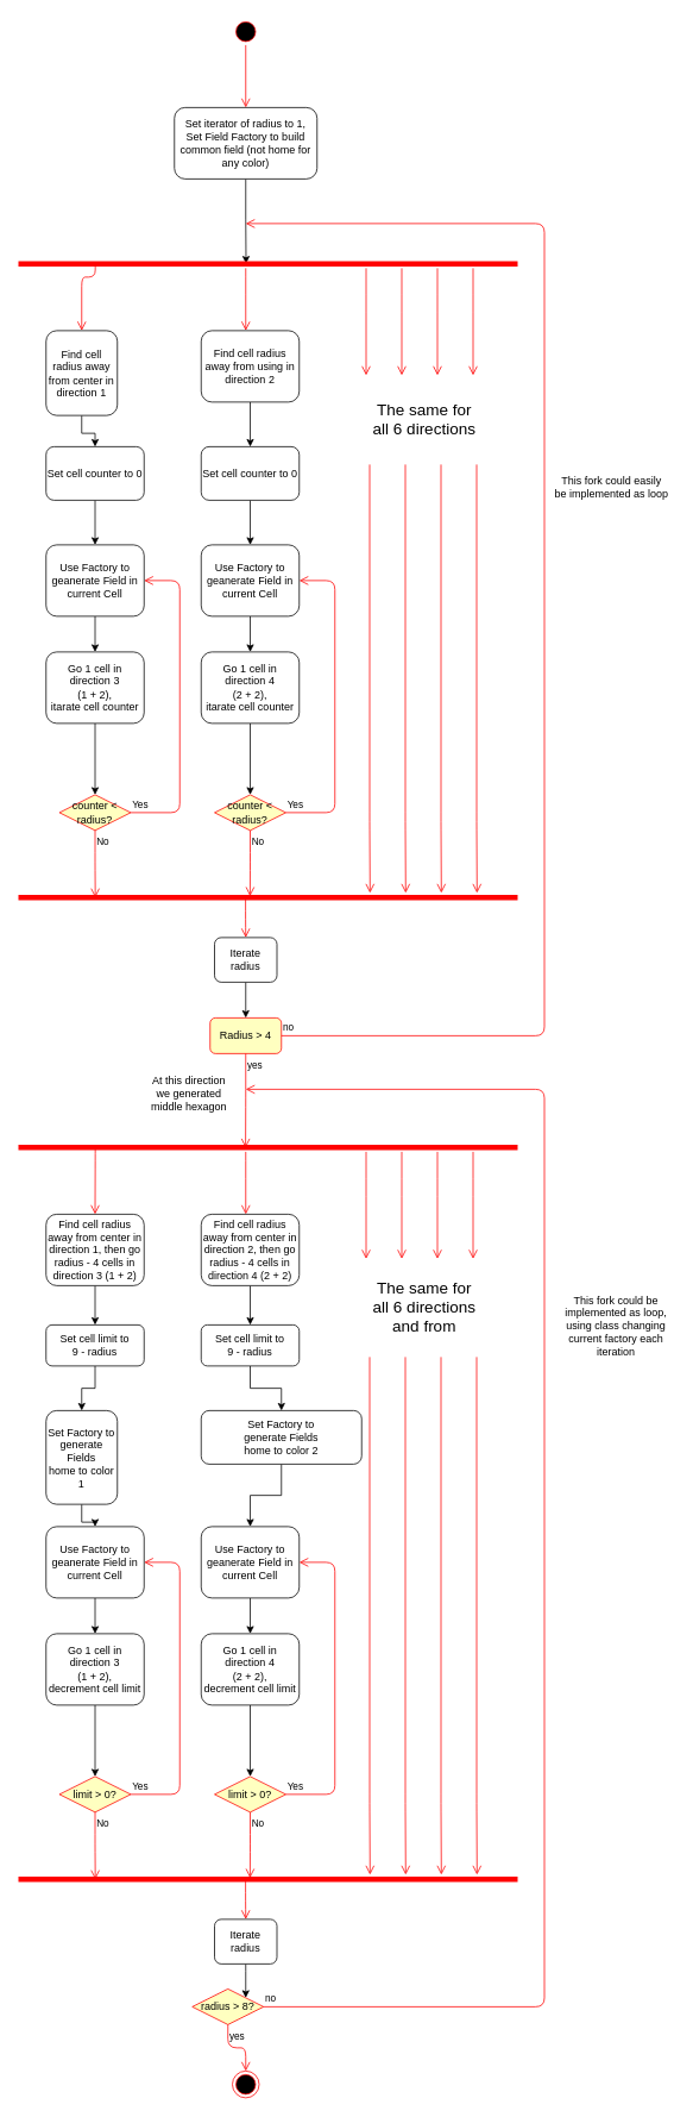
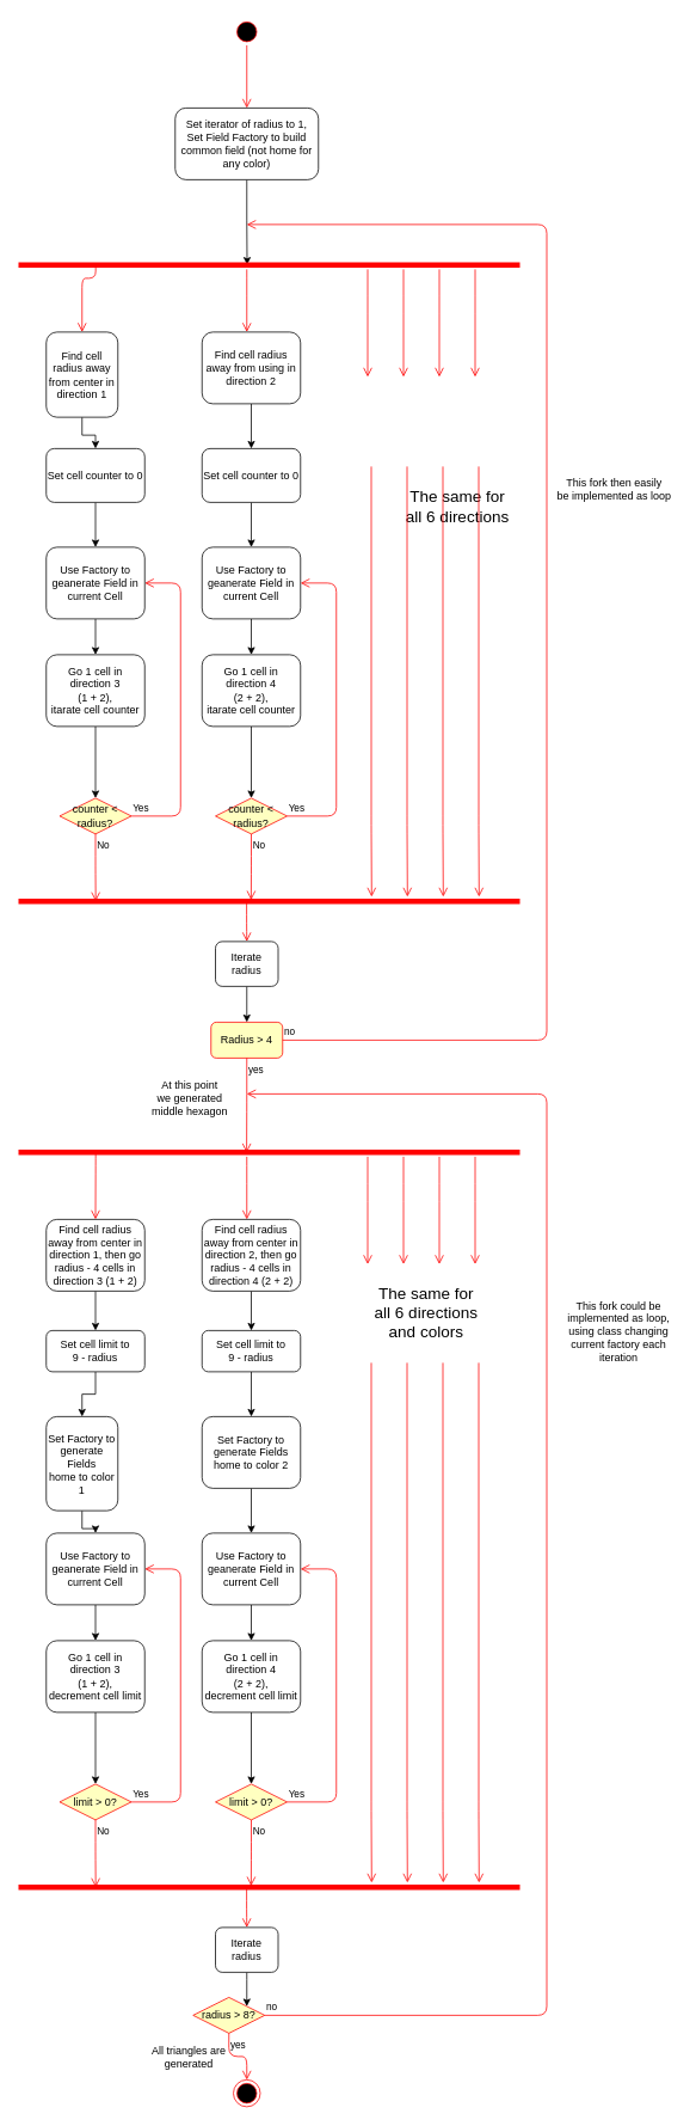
- <mxCell id="37" value="&lt;font style=&quot;font-size: 18px&quot;&gt;The same for &lt;br&gt;all 6 directions&lt;/font&gt;" style="text;html=1;align=center;verticalAlign=middle;resizable=0;points=[];autosize=1;" vertex="1" parent="1"><mxGeometry x="410" y="450" width="130" height="40" as="geometry" /></mxCell>
+ <mxCell id="37" value="&lt;font style=&quot;font-size: 18px&quot;&gt;The same for &lt;br&gt;all 6 directions&lt;/font&gt;" style="text;html=1;align=center;verticalAlign=middle;resizable=0;points=[];autosize=1;" vertex="1" parent="1"><mxGeometry x="445" y="545" width="130" height="40" as="geometry" /></mxCell>
- <mxCell id="48" value="This fork could easily&lt;br&gt;be implemented as loop" style="text;html=1;align=center;verticalAlign=middle;resizable=0;points=[];autosize=1;" vertex="1" parent="1"><mxGeometry x="615" y="530" width="140" height="30" as="geometry" /></mxCell>
+ <mxCell id="48" value="This fork then easily&lt;br&gt;be implemented as loop" style="text;html=1;align=center;verticalAlign=middle;resizable=0;points=[];autosize=1;" vertex="1" parent="1"><mxGeometry x="615" y="530" width="140" height="30" as="geometry" /></mxCell>
- <mxCell id="47" value="At this direction&lt;br&gt;we generated&lt;br&gt;middle hexagon" style="text;html=1;align=center;verticalAlign=middle;resizable=0;points=[];autosize=1;" vertex="1" parent="1"><mxGeometry x="161" y="1200" width="100" height="50" as="geometry" /></mxCell>
+ <mxCell id="47" value="At this point&lt;br&gt;we generated&lt;br&gt;middle hexagon" style="text;html=1;align=center;verticalAlign=middle;resizable=0;points=[];autosize=1;" vertex="1" parent="1"><mxGeometry x="161" y="1200" width="100" height="50" as="geometry" /></mxCell>
- <mxCell id="80" value="&lt;font style=&quot;font-size: 18px&quot;&gt;The same for &lt;br&gt;all 6 directions&lt;br&gt;and from&lt;br&gt;&lt;/font&gt;" style="text;html=1;align=center;verticalAlign=middle;resizable=0;points=[];autosize=1;" vertex="1" parent="1"><mxGeometry x="410" y="1440" width="130" height="50" as="geometry" /></mxCell>
+ <mxCell id="80" value="&lt;font style=&quot;font-size: 18px&quot;&gt;The same for &lt;br&gt;all 6 directions&lt;br&gt;and colors&lt;br&gt;&lt;/font&gt;" style="text;html=1;align=center;verticalAlign=middle;resizable=0;points=[];autosize=1;" vertex="1" parent="1"><mxGeometry x="410" y="1440" width="130" height="50" as="geometry" /></mxCell>
- <mxCell id="90" value="Set Factory to&lt;br&gt;generate Fields&lt;br&gt;home to color 2" style="shape=rect;html=1;rounded=1;whiteSpace=wrap;align=center;" vertex="1" parent="1"><mxGeometry x="225" y="1580" width="180" height="60" as="geometry" /></mxCell>
+ <mxCell id="90" value="Set Factory to&lt;br&gt;generate Fields&lt;br&gt;home to color 2" style="shape=rect;html=1;rounded=1;whiteSpace=wrap;align=center;" vertex="1" parent="1"><mxGeometry x="225" y="1580" width="110" height="80" as="geometry" /></mxCell>
+ <mxCell id="96" value="All triangles are&lt;br&gt;generated" style="text;html=1;align=center;verticalAlign=middle;resizable=0;points=[];autosize=1;" vertex="1" parent="1"><mxGeometry x="160" y="2280" width="100" height="30" as="geometry" /></mxCell>
